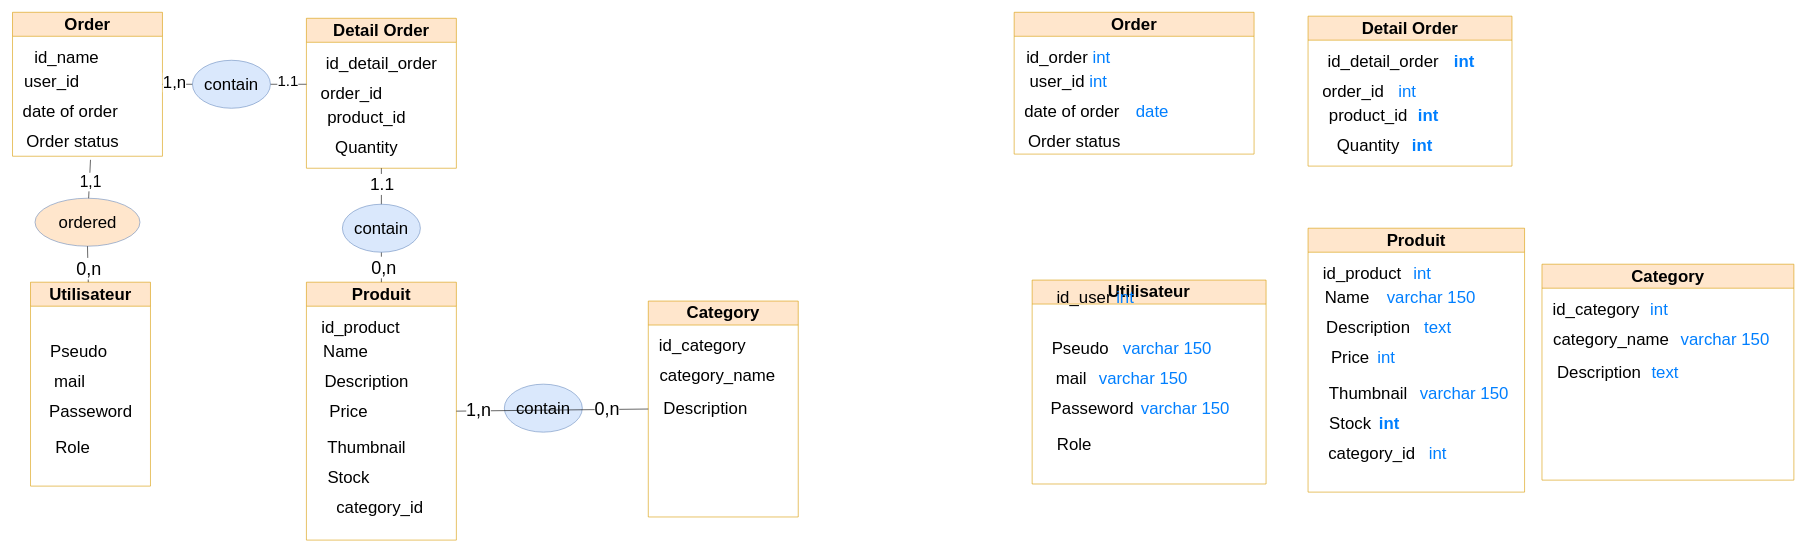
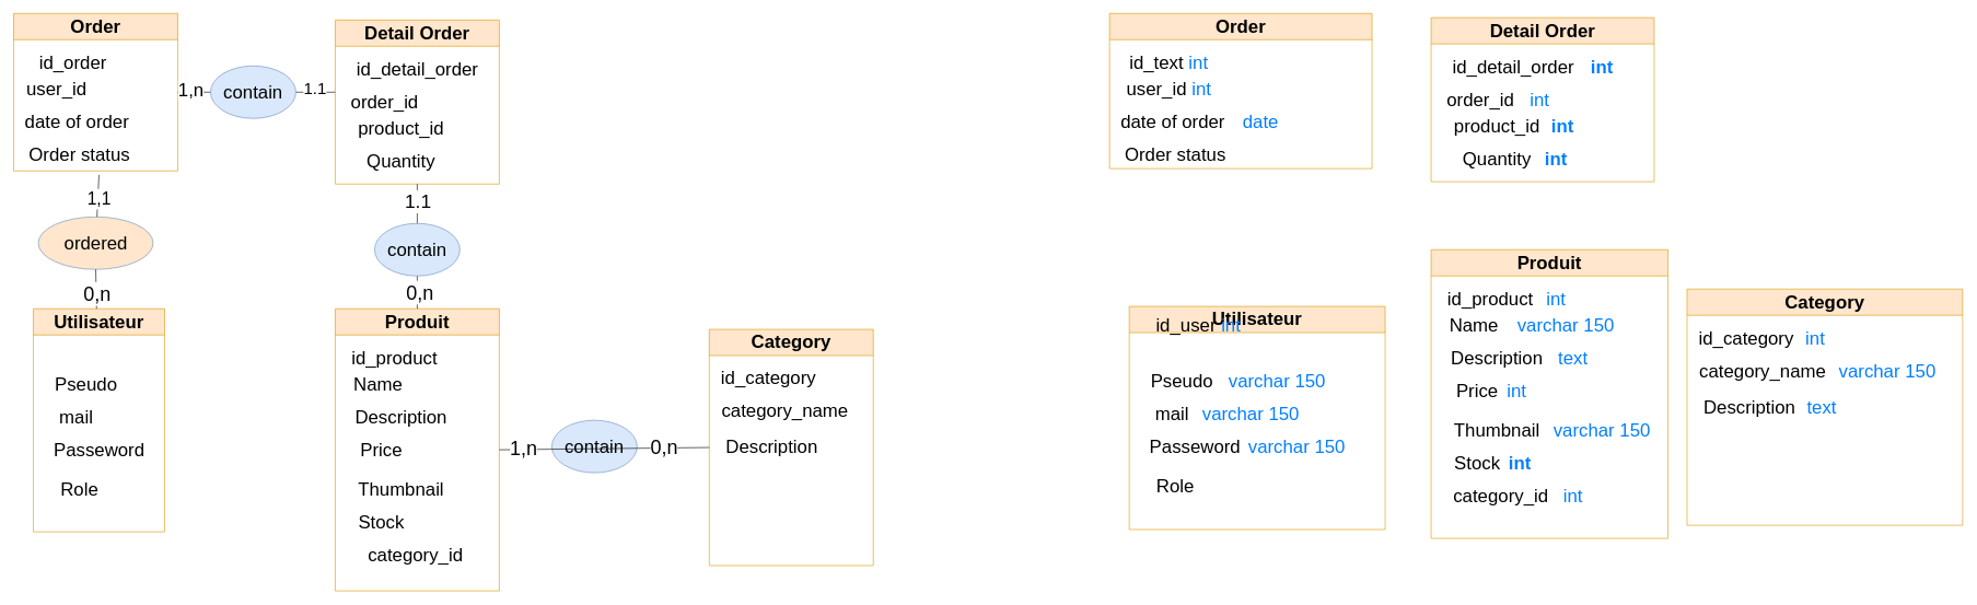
- <mxCell id="19" value="id_name" style="text;html=1;align=center;verticalAlign=middle;resizable=0;points=[];autosize=1;strokeColor=none;fillColor=none;fontSize=28;" vertex="1" parent="16"><mxGeometry x="25" y="50" width="130" height="50" as="geometry" /></mxCell>
+ <mxCell id="19" value="id_order" style="text;html=1;align=center;verticalAlign=middle;resizable=0;points=[];autosize=1;strokeColor=none;fillColor=none;fontSize=28;" vertex="1" parent="16"><mxGeometry x="25" y="50" width="130" height="50" as="geometry" /></mxCell>
- <mxCell id="75" value="id_order &lt;font color=&quot;#007fff&quot;&gt;int&lt;/font&gt;" style="text;html=1;align=center;verticalAlign=middle;resizable=0;points=[];autosize=1;strokeColor=none;fillColor=none;fontSize=28;" vertex="1" parent="72"><mxGeometry x="10" y="50" width="160" height="50" as="geometry" /></mxCell>
+ <mxCell id="75" value="id_text &lt;font color=&quot;#007fff&quot;&gt;int&lt;/font&gt;" style="text;html=1;align=center;verticalAlign=middle;resizable=0;points=[];autosize=1;strokeColor=none;fillColor=none;fontSize=28;" vertex="1" parent="72"><mxGeometry x="10" y="50" width="160" height="50" as="geometry" /></mxCell>
